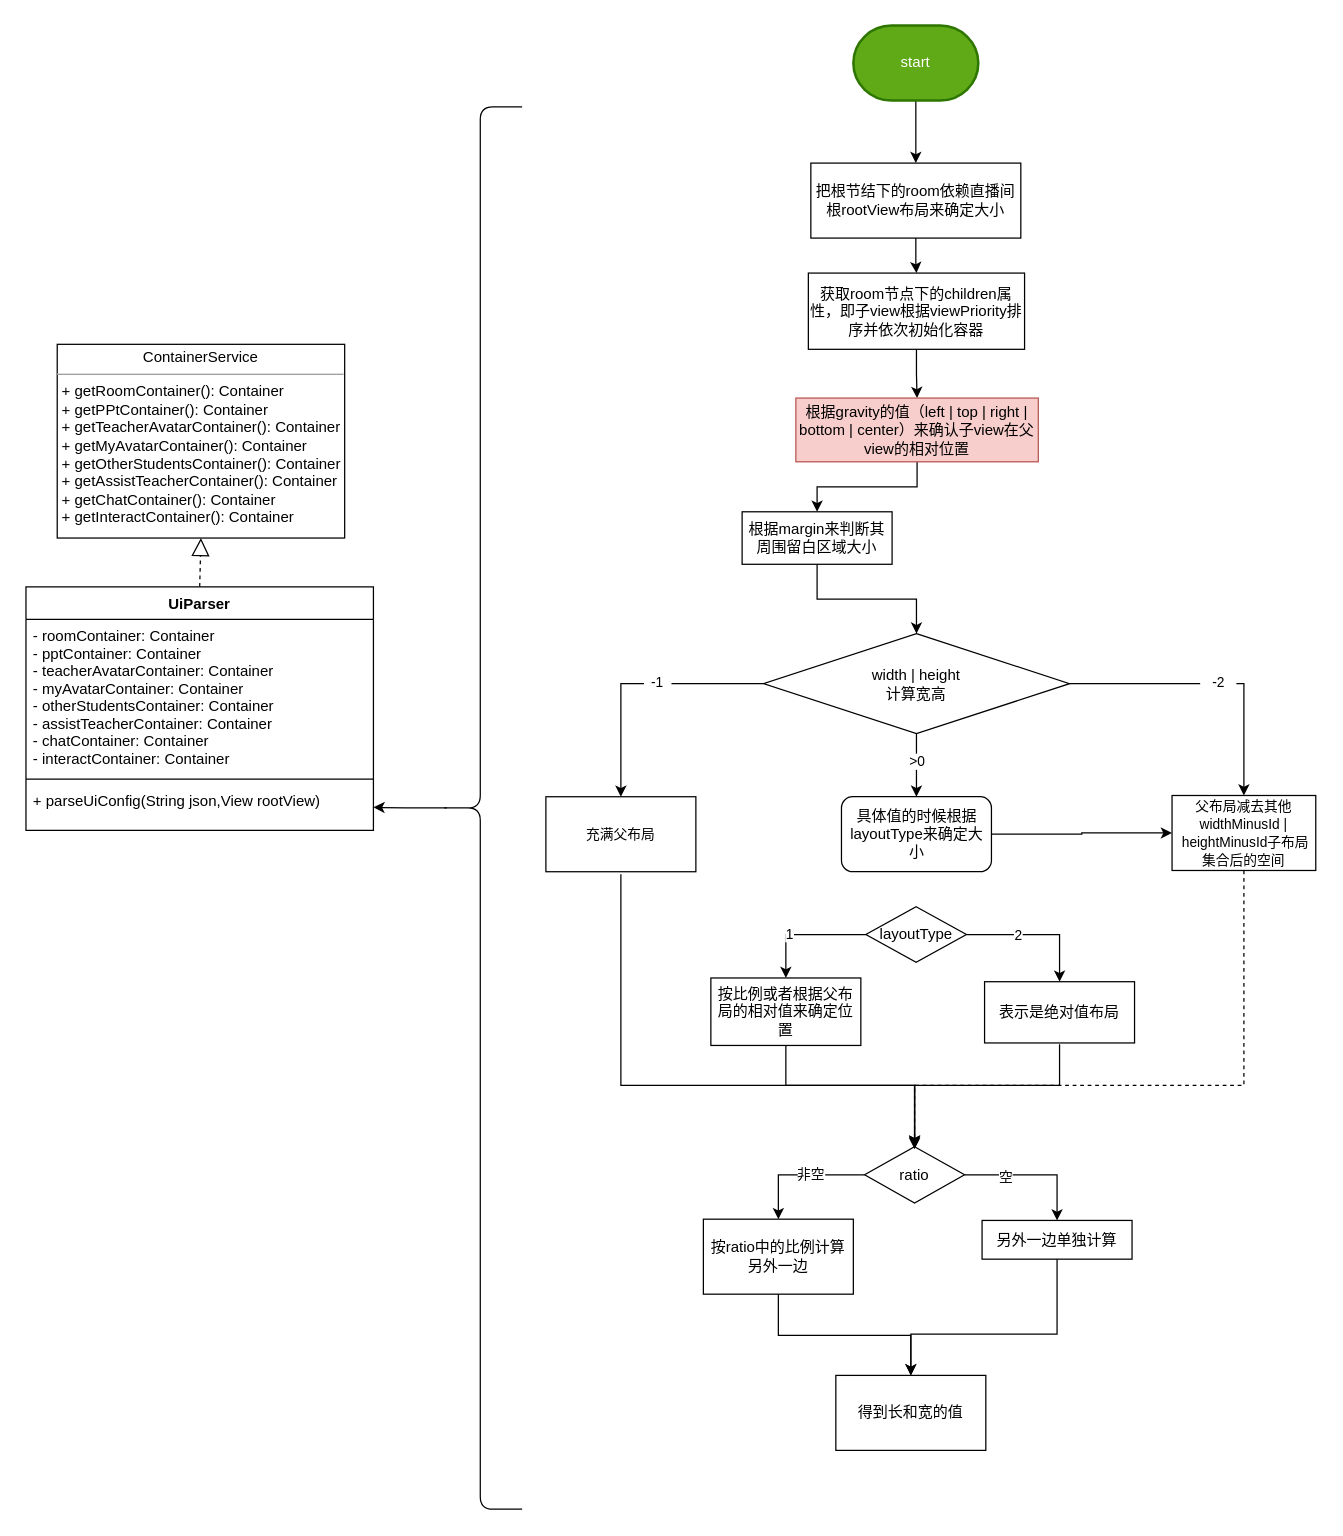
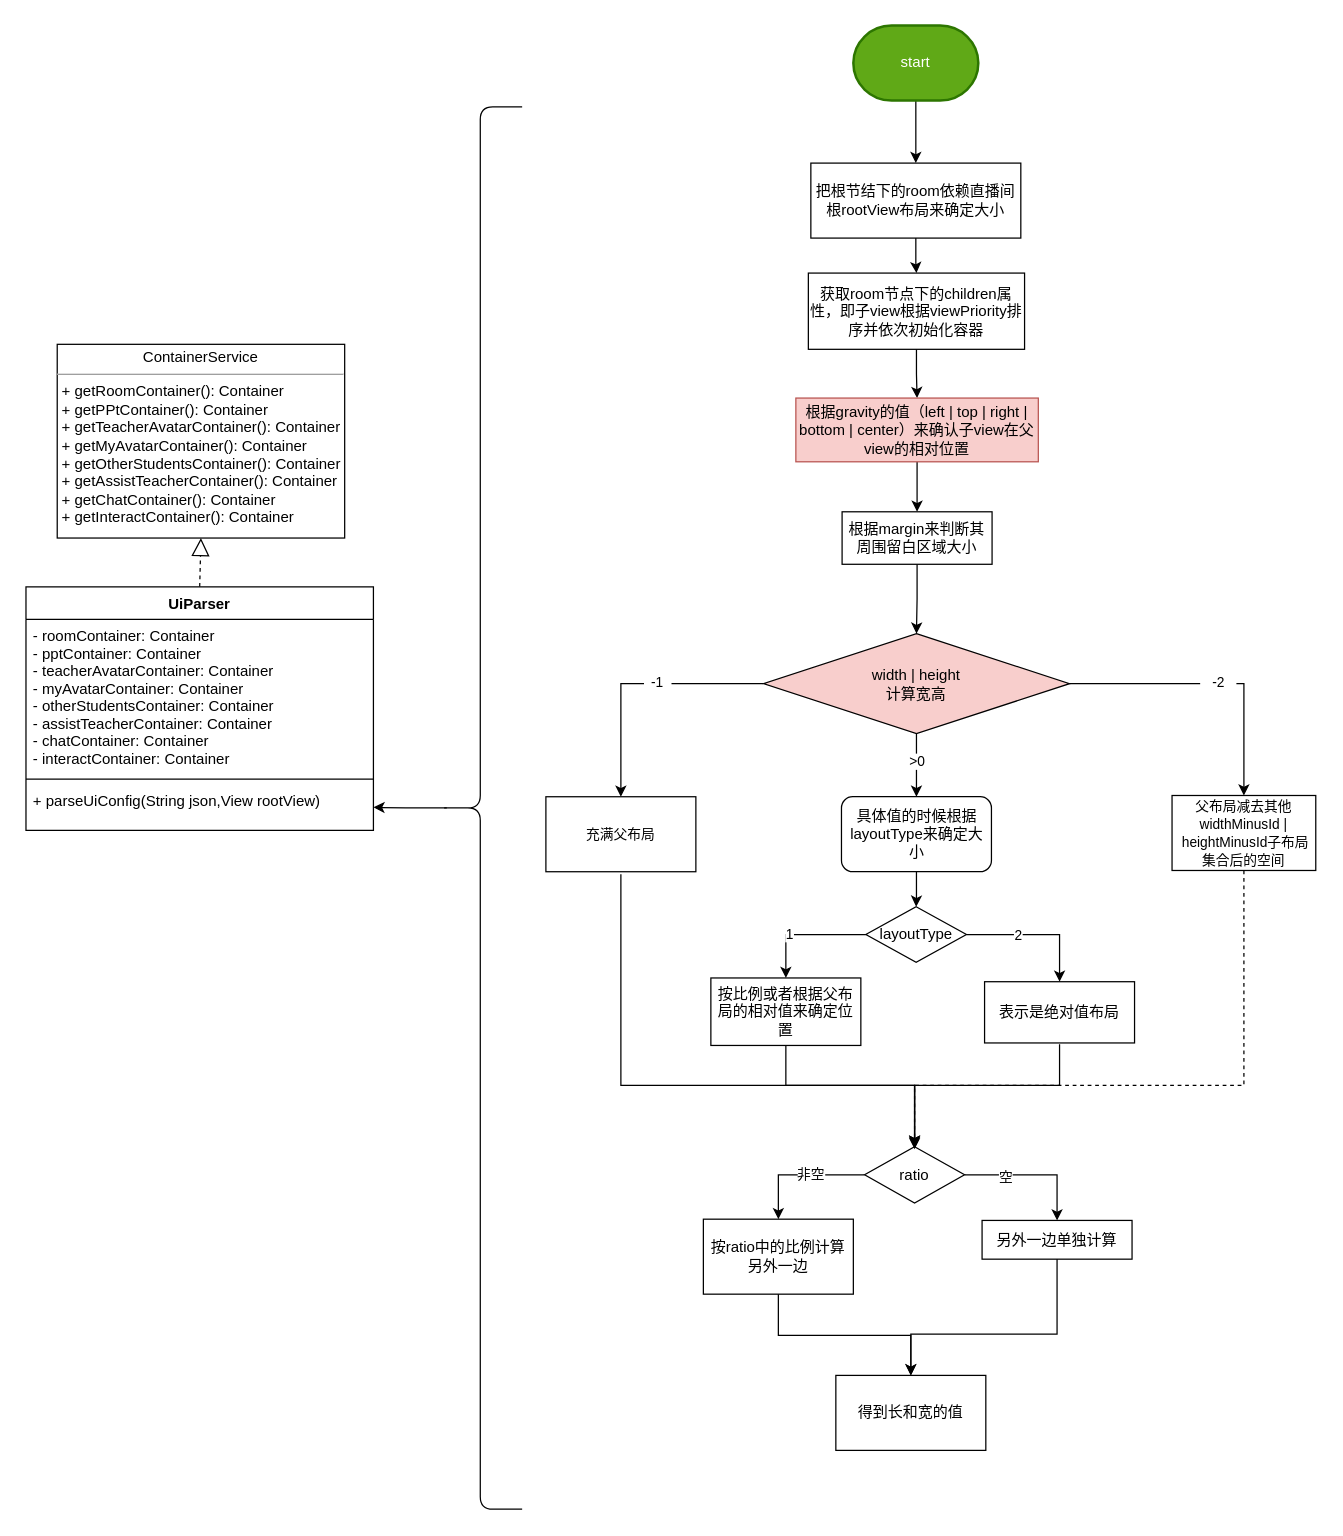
- <mxCell id="18" value="根据margin来判断其周围留白区域大小" style="whiteSpace=wrap;html=1;rounded=0;" vertex="1" parent="1"><mxGeometry x="593" y="409" width="120" height="42" as="geometry" /></mxCell>
+ <mxCell id="18" value="根据margin来判断其周围留白区域大小" style="whiteSpace=wrap;html=1;rounded=0;" vertex="1" parent="1"><mxGeometry x="673" y="409" width="120" height="42" as="geometry" /></mxCell>
- <mxCell id="26" value="&lt;span&gt;width | height&lt;/span&gt;&lt;br&gt;&lt;span&gt;计算宽高&lt;/span&gt;" style="rhombus;whiteSpace=wrap;html=1;rounded=0;" vertex="1" parent="1"><mxGeometry x="610" y="506.5" width="245" height="80" as="geometry" /></mxCell>
+ <mxCell id="26" value="&lt;span&gt;width | height&lt;/span&gt;&lt;br&gt;&lt;span&gt;计算宽高&lt;/span&gt;" style="rhombus;whiteSpace=wrap;html=1;rounded=0;fillColor=#f8cecc;" vertex="1" parent="1"><mxGeometry x="610" y="506.5" width="245" height="80" as="geometry" /></mxCell>
- <mxCell id="29" value="" style="edgeStyle=orthogonalEdgeStyle;rounded=0;orthogonalLoop=1;jettySize=auto;html=1;" edge="1" parent="1" source="30" target="28"><mxGeometry relative="1" as="geometry" /></mxCell>
+ <mxCell id="29" value="" style="edgeStyle=orthogonalEdgeStyle;rounded=0;orthogonalLoop=1;jettySize=auto;html=1;" edge="1" parent="1" source="30" target="14"><mxGeometry relative="1" as="geometry" /></mxCell>
